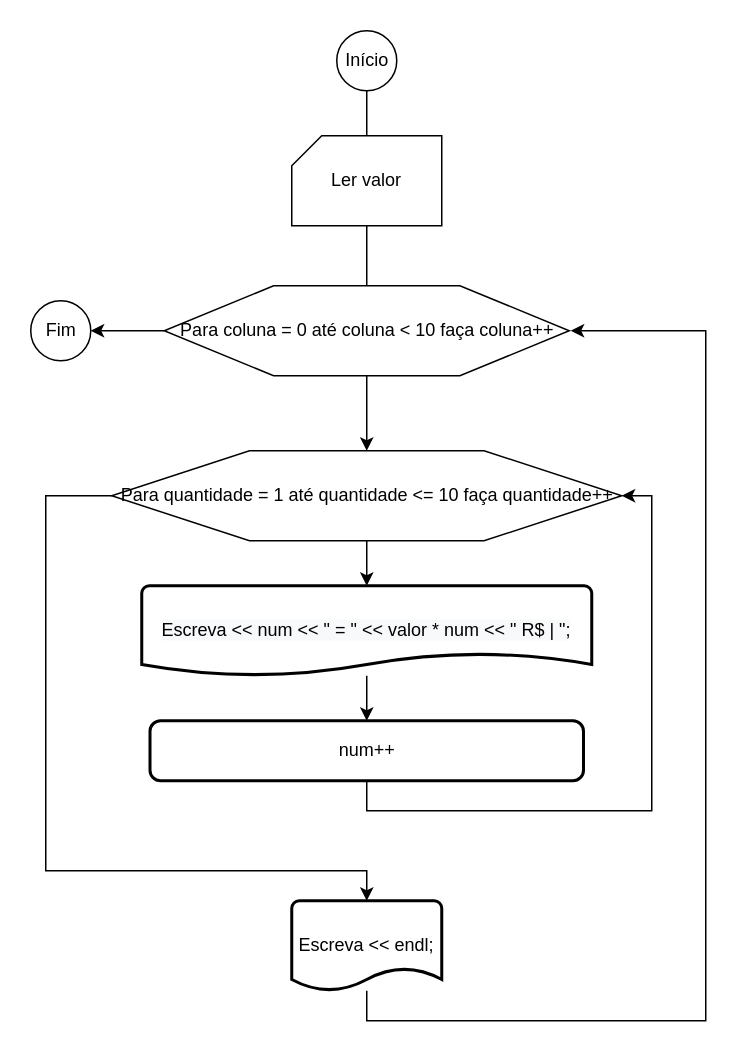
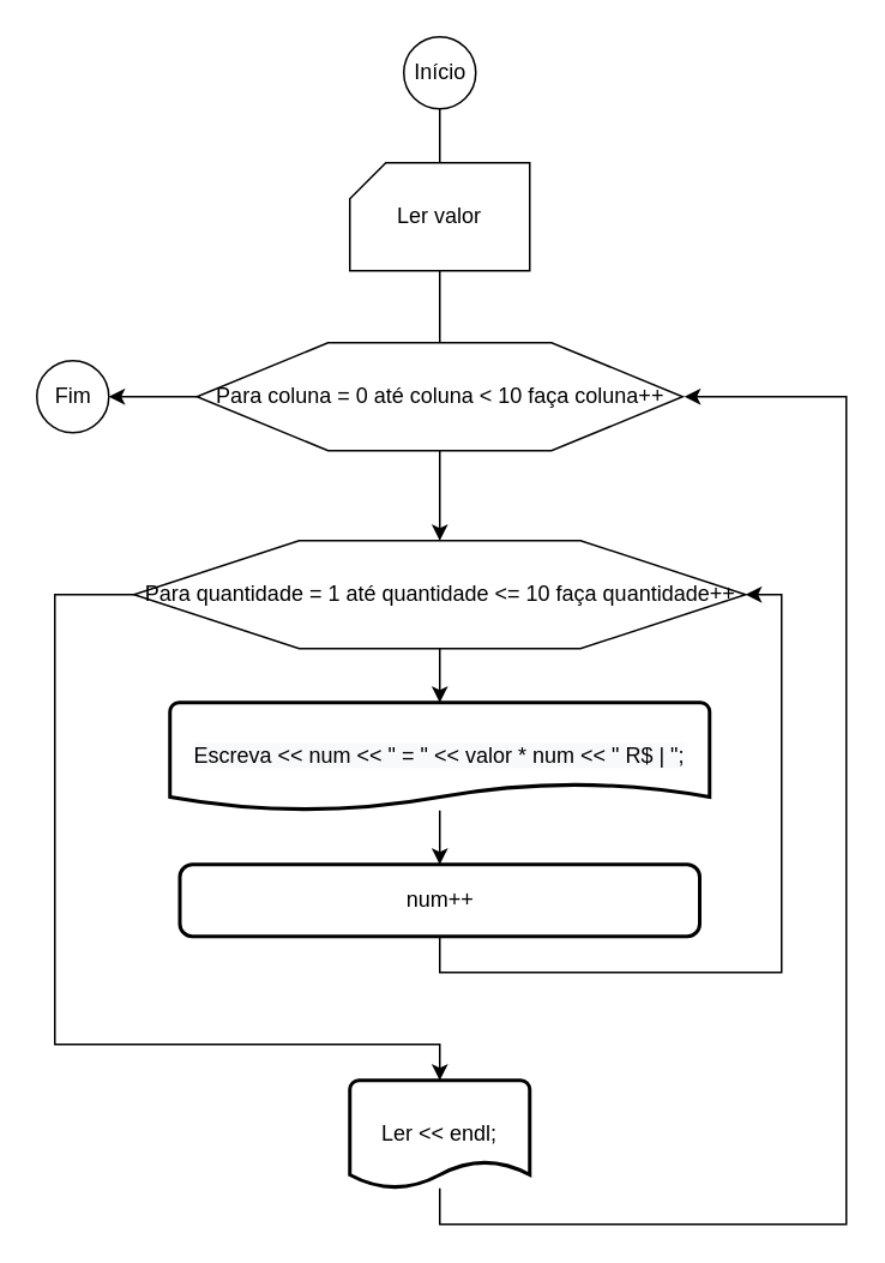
- <mxCell id="18" value="Escreva &amp;lt;&amp;lt; endl;" style="strokeWidth=2;html=1;shape=mxgraph.flowchart.document2;whiteSpace=wrap;size=0.25;" vertex="1" parent="1"><mxGeometry x="194" y="600" width="100" height="60" as="geometry" /></mxCell>
+ <mxCell id="18" value="Ler &amp;lt;&amp;lt; endl;" style="strokeWidth=2;html=1;shape=mxgraph.flowchart.document2;whiteSpace=wrap;size=0.25;" vertex="1" parent="1"><mxGeometry x="194" y="600" width="100" height="60" as="geometry" /></mxCell>
